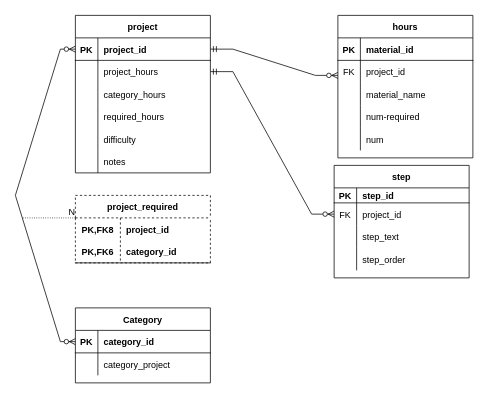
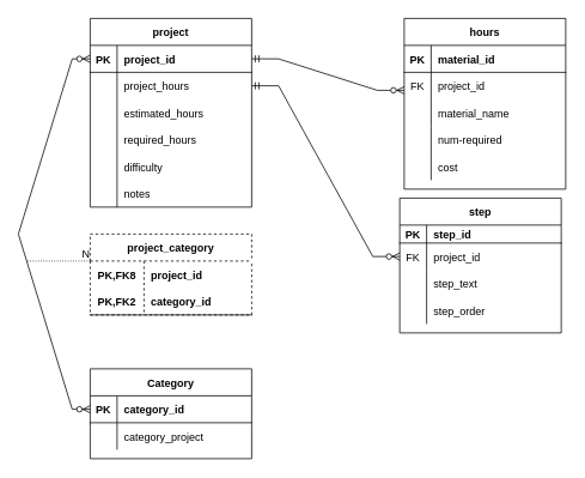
- <mxCell id="11" value="category_hours" style="shape=partialRectangle;connectable=0;fillColor=none;top=0;left=0;bottom=0;right=0;align=left;spacingLeft=6;overflow=hidden;" vertex="1" parent="9"><mxGeometry x="30" width="150" height="30" as="geometry"><mxRectangle width="150" height="30" as="alternateBounds" /></mxGeometry></mxCell>
+ <mxCell id="11" value="estimated_hours" style="shape=partialRectangle;connectable=0;fillColor=none;top=0;left=0;bottom=0;right=0;align=left;spacingLeft=6;overflow=hidden;" vertex="1" parent="9"><mxGeometry x="30" width="150" height="30" as="geometry"><mxRectangle width="150" height="30" as="alternateBounds" /></mxGeometry></mxCell>
- <mxCell id="63" value="num" style="shape=partialRectangle;connectable=0;fillColor=none;top=0;left=0;bottom=0;right=0;align=left;spacingLeft=6;overflow=hidden;" vertex="1" parent="61"><mxGeometry x="30" width="150" height="30" as="geometry"><mxRectangle width="150" height="30" as="alternateBounds" /></mxGeometry></mxCell>
+ <mxCell id="63" value="cost" style="shape=partialRectangle;connectable=0;fillColor=none;top=0;left=0;bottom=0;right=0;align=left;spacingLeft=6;overflow=hidden;" vertex="1" parent="61"><mxGeometry x="30" width="150" height="30" as="geometry"><mxRectangle width="150" height="30" as="alternateBounds" /></mxGeometry></mxCell>
- <mxCell id="21" value="project_required" style="shape=table;startSize=30;container=1;collapsible=1;childLayout=tableLayout;fixedRows=1;rowLines=0;fontStyle=1;align=center;resizeLast=1;dashed=1;" vertex="1" parent="1"><mxGeometry x="100" y="260" width="180" height="90" as="geometry" /></mxCell>
+ <mxCell id="21" value="project_category" style="shape=table;startSize=30;container=1;collapsible=1;childLayout=tableLayout;fixedRows=1;rowLines=0;fontStyle=1;align=center;resizeLast=1;dashed=1;" vertex="1" parent="1"><mxGeometry x="100" y="260" width="180" height="90" as="geometry" /></mxCell>
- <mxCell id="26" value="PK,FK6" style="shape=partialRectangle;connectable=0;fillColor=none;top=0;left=0;bottom=0;right=0;fontStyle=1;overflow=hidden;" vertex="1" parent="25"><mxGeometry width="60" height="30" as="geometry"><mxRectangle width="60" height="30" as="alternateBounds" /></mxGeometry></mxCell>
+ <mxCell id="26" value="PK,FK2" style="shape=partialRectangle;connectable=0;fillColor=none;top=0;left=0;bottom=0;right=0;fontStyle=1;overflow=hidden;" vertex="1" parent="25"><mxGeometry width="60" height="30" as="geometry"><mxRectangle width="60" height="30" as="alternateBounds" /></mxGeometry></mxCell>
